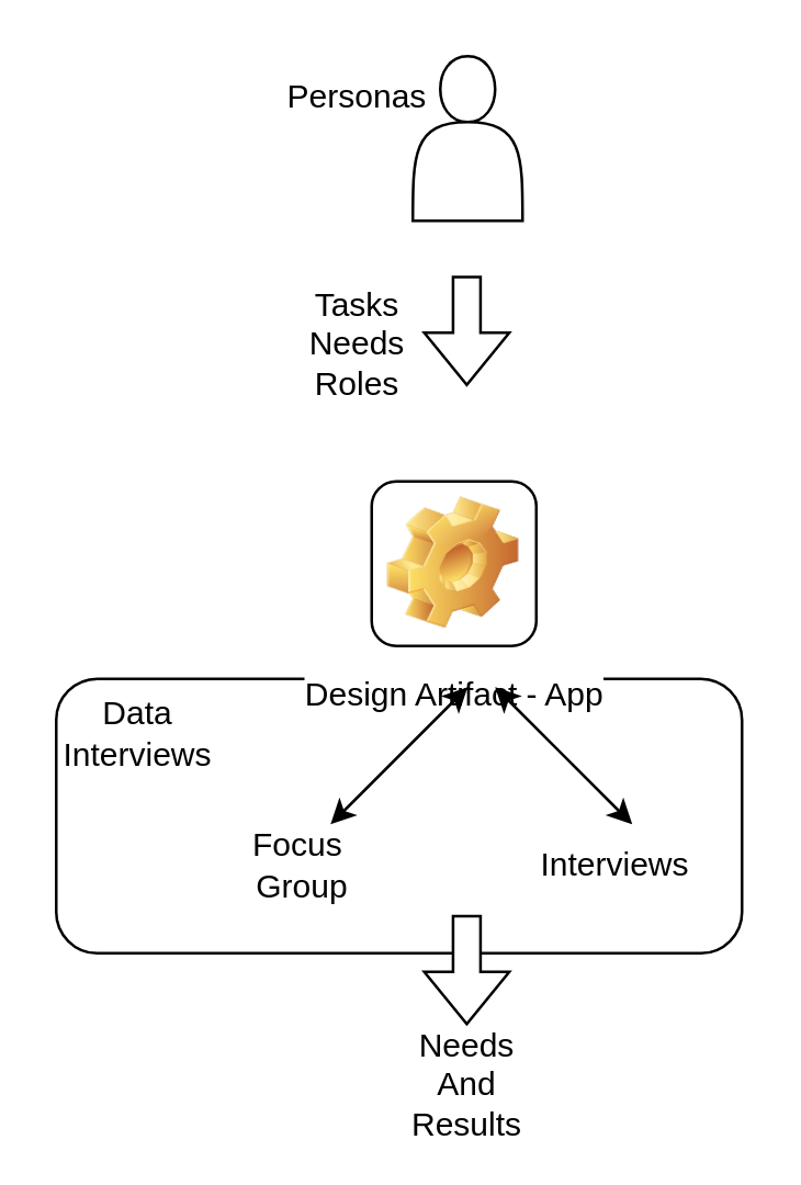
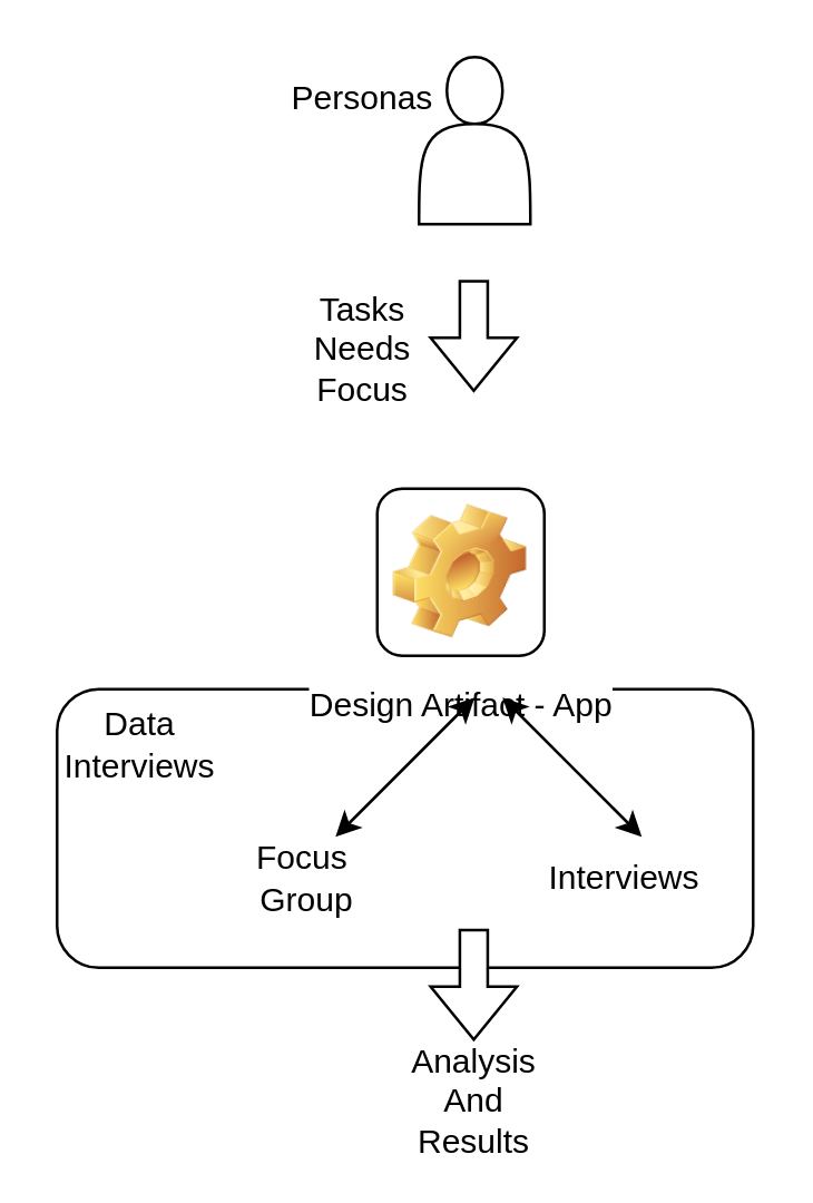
- <mxCell id="7" value="Tasks&lt;br&gt;Needs&lt;br&gt;Roles" style="text;html=1;strokeColor=none;fillColor=none;align=center;verticalAlign=middle;whiteSpace=wrap;rounded=0;" vertex="1" parent="1"><mxGeometry x="100" y="110" width="60" height="30" as="geometry" /></mxCell>
+ <mxCell id="7" value="Tasks&lt;br&gt;Needs&lt;br&gt;Focus" style="text;html=1;strokeColor=none;fillColor=none;align=center;verticalAlign=middle;whiteSpace=wrap;rounded=0;" vertex="1" parent="1"><mxGeometry x="100" y="110" width="60" height="30" as="geometry" /></mxCell>
- <mxCell id="14" value="Needs And Results" style="text;html=1;strokeColor=none;fillColor=none;align=center;verticalAlign=middle;whiteSpace=wrap;rounded=0;" vertex="1" parent="1"><mxGeometry x="140" y="380" width="60" height="30" as="geometry" /></mxCell>
+ <mxCell id="14" value="Analysis And Results" style="text;html=1;strokeColor=none;fillColor=none;align=center;verticalAlign=middle;whiteSpace=wrap;rounded=0;" vertex="1" parent="1"><mxGeometry x="140" y="380" width="60" height="30" as="geometry" /></mxCell>
